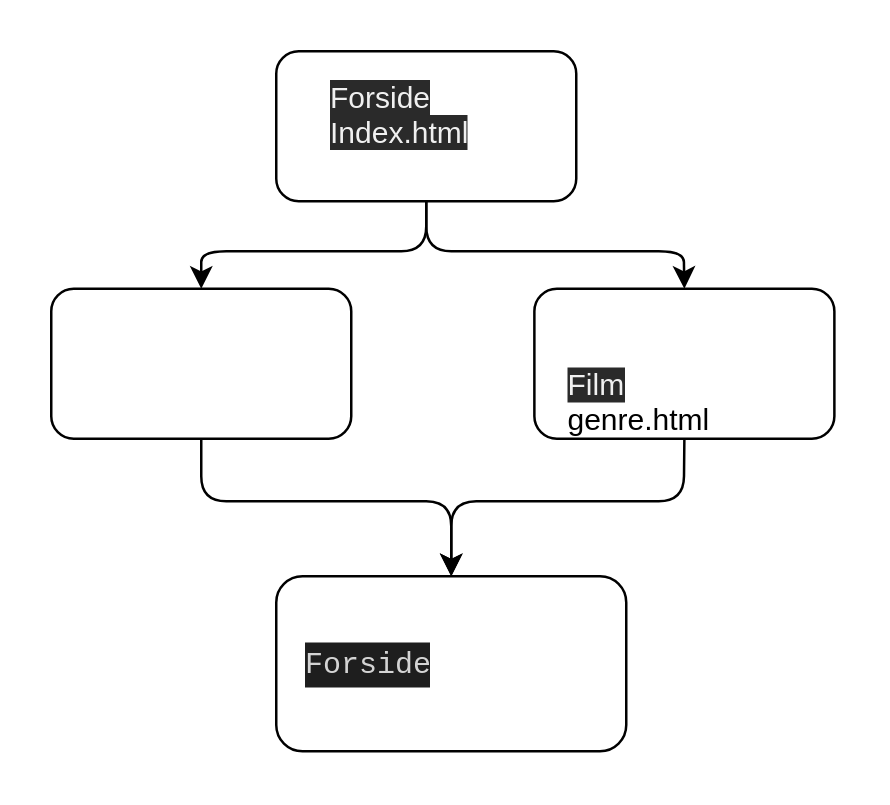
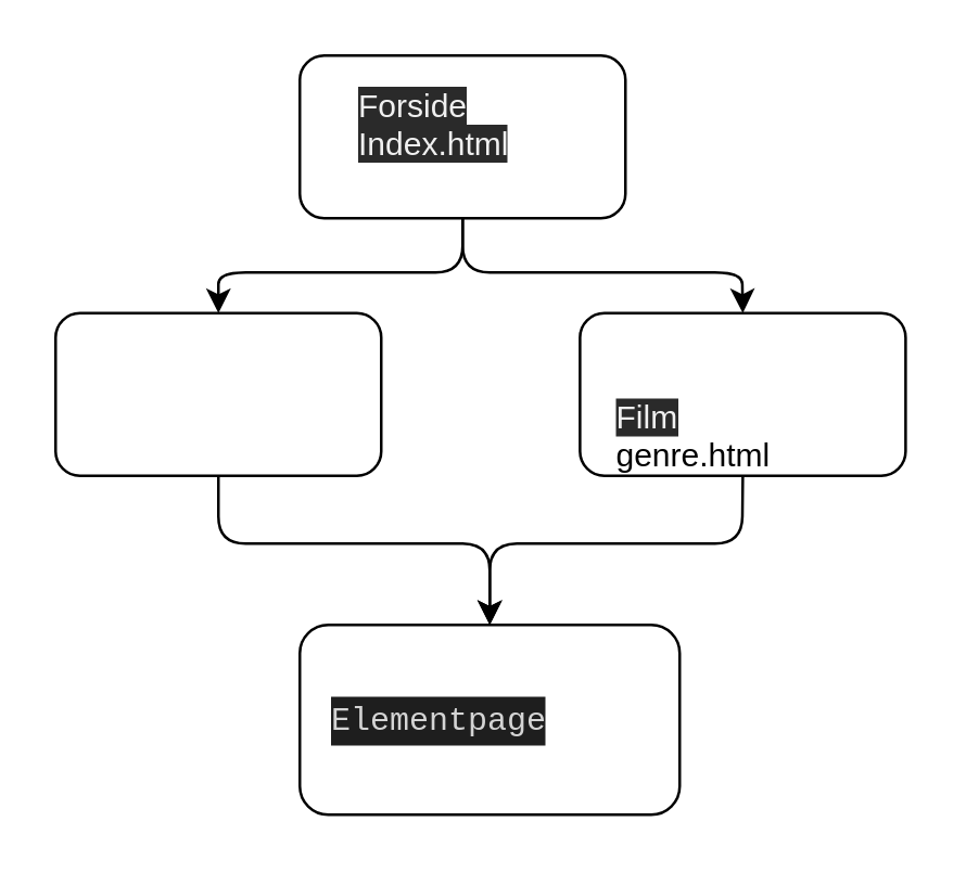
- <mxCell id="11" value="&lt;div style=&quot;color: rgb(212 , 212 , 212) ; background-color: rgb(30 , 30 , 30) ; font-family: &amp;quot;menlo&amp;quot; , &amp;quot;monaco&amp;quot; , &amp;quot;courier new&amp;quot; , monospace ; font-weight: normal ; font-size: 12px ; line-height: 18px&quot;&gt;&lt;div&gt;&lt;span style=&quot;color: #d4d4d4&quot;&gt;Forside&lt;/span&gt;&lt;/div&gt;&lt;/div&gt;" style="text;whiteSpace=wrap;html=1;" parent="1" vertex="1"><mxGeometry x="120" y="250" width="130" height="30" as="geometry" /></mxCell>
+ <mxCell id="11" value="&lt;div style=&quot;color: rgb(212 , 212 , 212) ; background-color: rgb(30 , 30 , 30) ; font-family: &amp;quot;menlo&amp;quot; , &amp;quot;monaco&amp;quot; , &amp;quot;courier new&amp;quot; , monospace ; font-weight: normal ; font-size: 12px ; line-height: 18px&quot;&gt;&lt;div&gt;&lt;span style=&quot;color: #d4d4d4&quot;&gt;Elementpage&lt;/span&gt;&lt;/div&gt;&lt;/div&gt;" style="text;whiteSpace=wrap;html=1;" parent="1" vertex="1"><mxGeometry x="120" y="250" width="130" height="30" as="geometry" /></mxCell>
